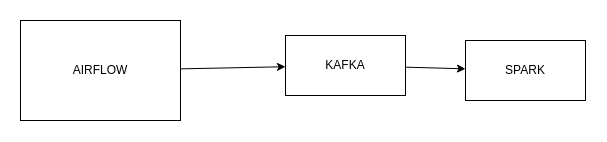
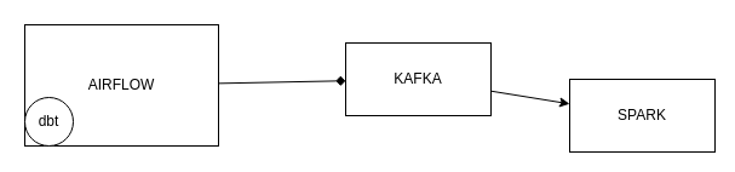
- <mxCell id="2" style="edgeStyle=none;html=1;" edge="1" parent="1" source="3" target="6"><mxGeometry relative="1" as="geometry" /></mxCell>
+ <mxCell id="2" style="edgeStyle=none;html=1;endArrow=diamond;" edge="1" parent="1" source="3" target="6"><mxGeometry relative="1" as="geometry" /></mxCell>
- <mxCell id="4" value="SPARK" style="rounded=0;whiteSpace=wrap;html=1;" parent="1" vertex="1"><mxGeometry x="465" y="40" width="120" height="60" as="geometry" /></mxCell>
+ <mxCell id="4" value="SPARK" style="rounded=0;whiteSpace=wrap;html=1;" parent="1" vertex="1"><mxGeometry x="470" y="65" width="120" height="60" as="geometry" /></mxCell>
+ <mxCell id="7" value="dbt" style="ellipse;whiteSpace=wrap;html=1;aspect=fixed;" vertex="1" parent="1"><mxGeometry x="20" y="80" width="40" height="40" as="geometry" /></mxCell>
